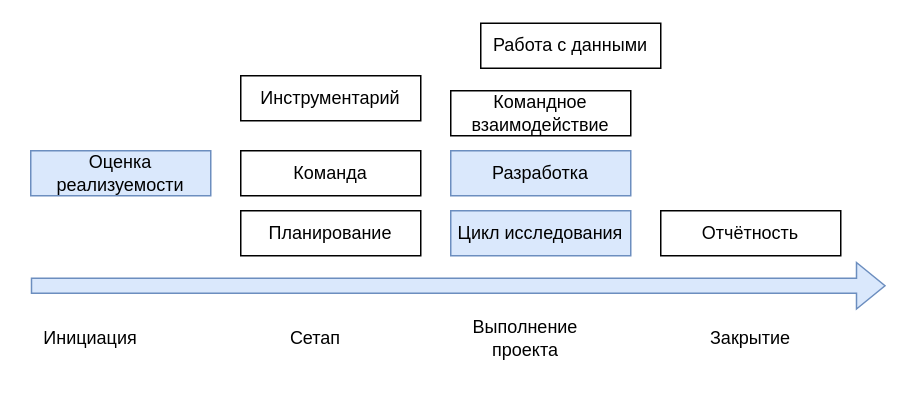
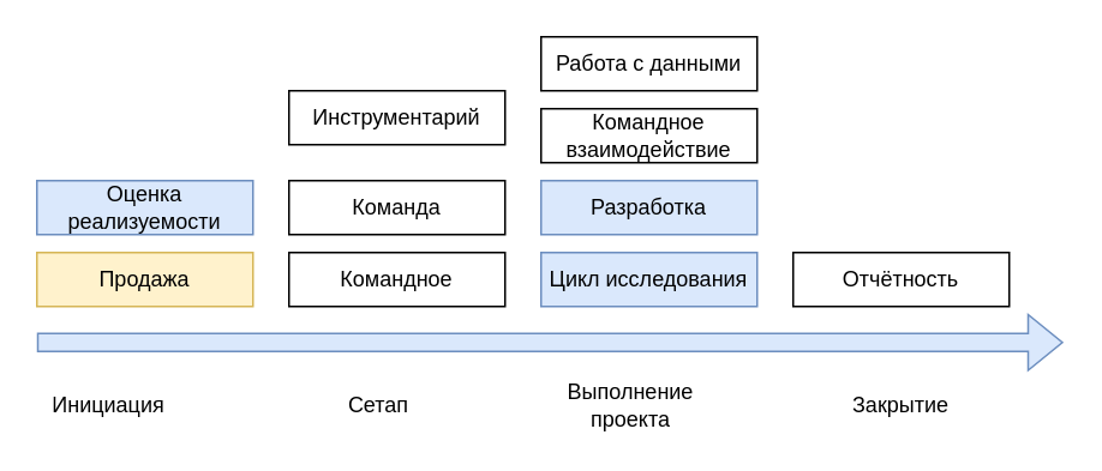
- <mxCell id="14" value="Работа с данными" style="rounded=0;whiteSpace=wrap;html=1;" vertex="1" parent="1"><mxGeometry x="320" y="15" width="120" height="30" as="geometry" /></mxCell>
+ <mxCell id="14" value="Работа с данными" style="rounded=0;whiteSpace=wrap;html=1;" vertex="1" parent="1"><mxGeometry x="300" y="20" width="120" height="30" as="geometry" /></mxCell>
+ <mxCell id="7" value="Продажа" style="rounded=0;whiteSpace=wrap;html=1;fillColor=#fff2cc;strokeColor=#d6b656;" vertex="1" parent="1"><mxGeometry x="20" y="140" width="120" height="30" as="geometry" /></mxCell>
- <mxCell id="12" value="Планирование" style="rounded=0;whiteSpace=wrap;html=1;" vertex="1" parent="1"><mxGeometry x="160" y="140" width="120" height="30" as="geometry" /></mxCell>
+ <mxCell id="12" value="Командное" style="rounded=0;whiteSpace=wrap;html=1;" vertex="1" parent="1"><mxGeometry x="160" y="140" width="120" height="30" as="geometry" /></mxCell>
